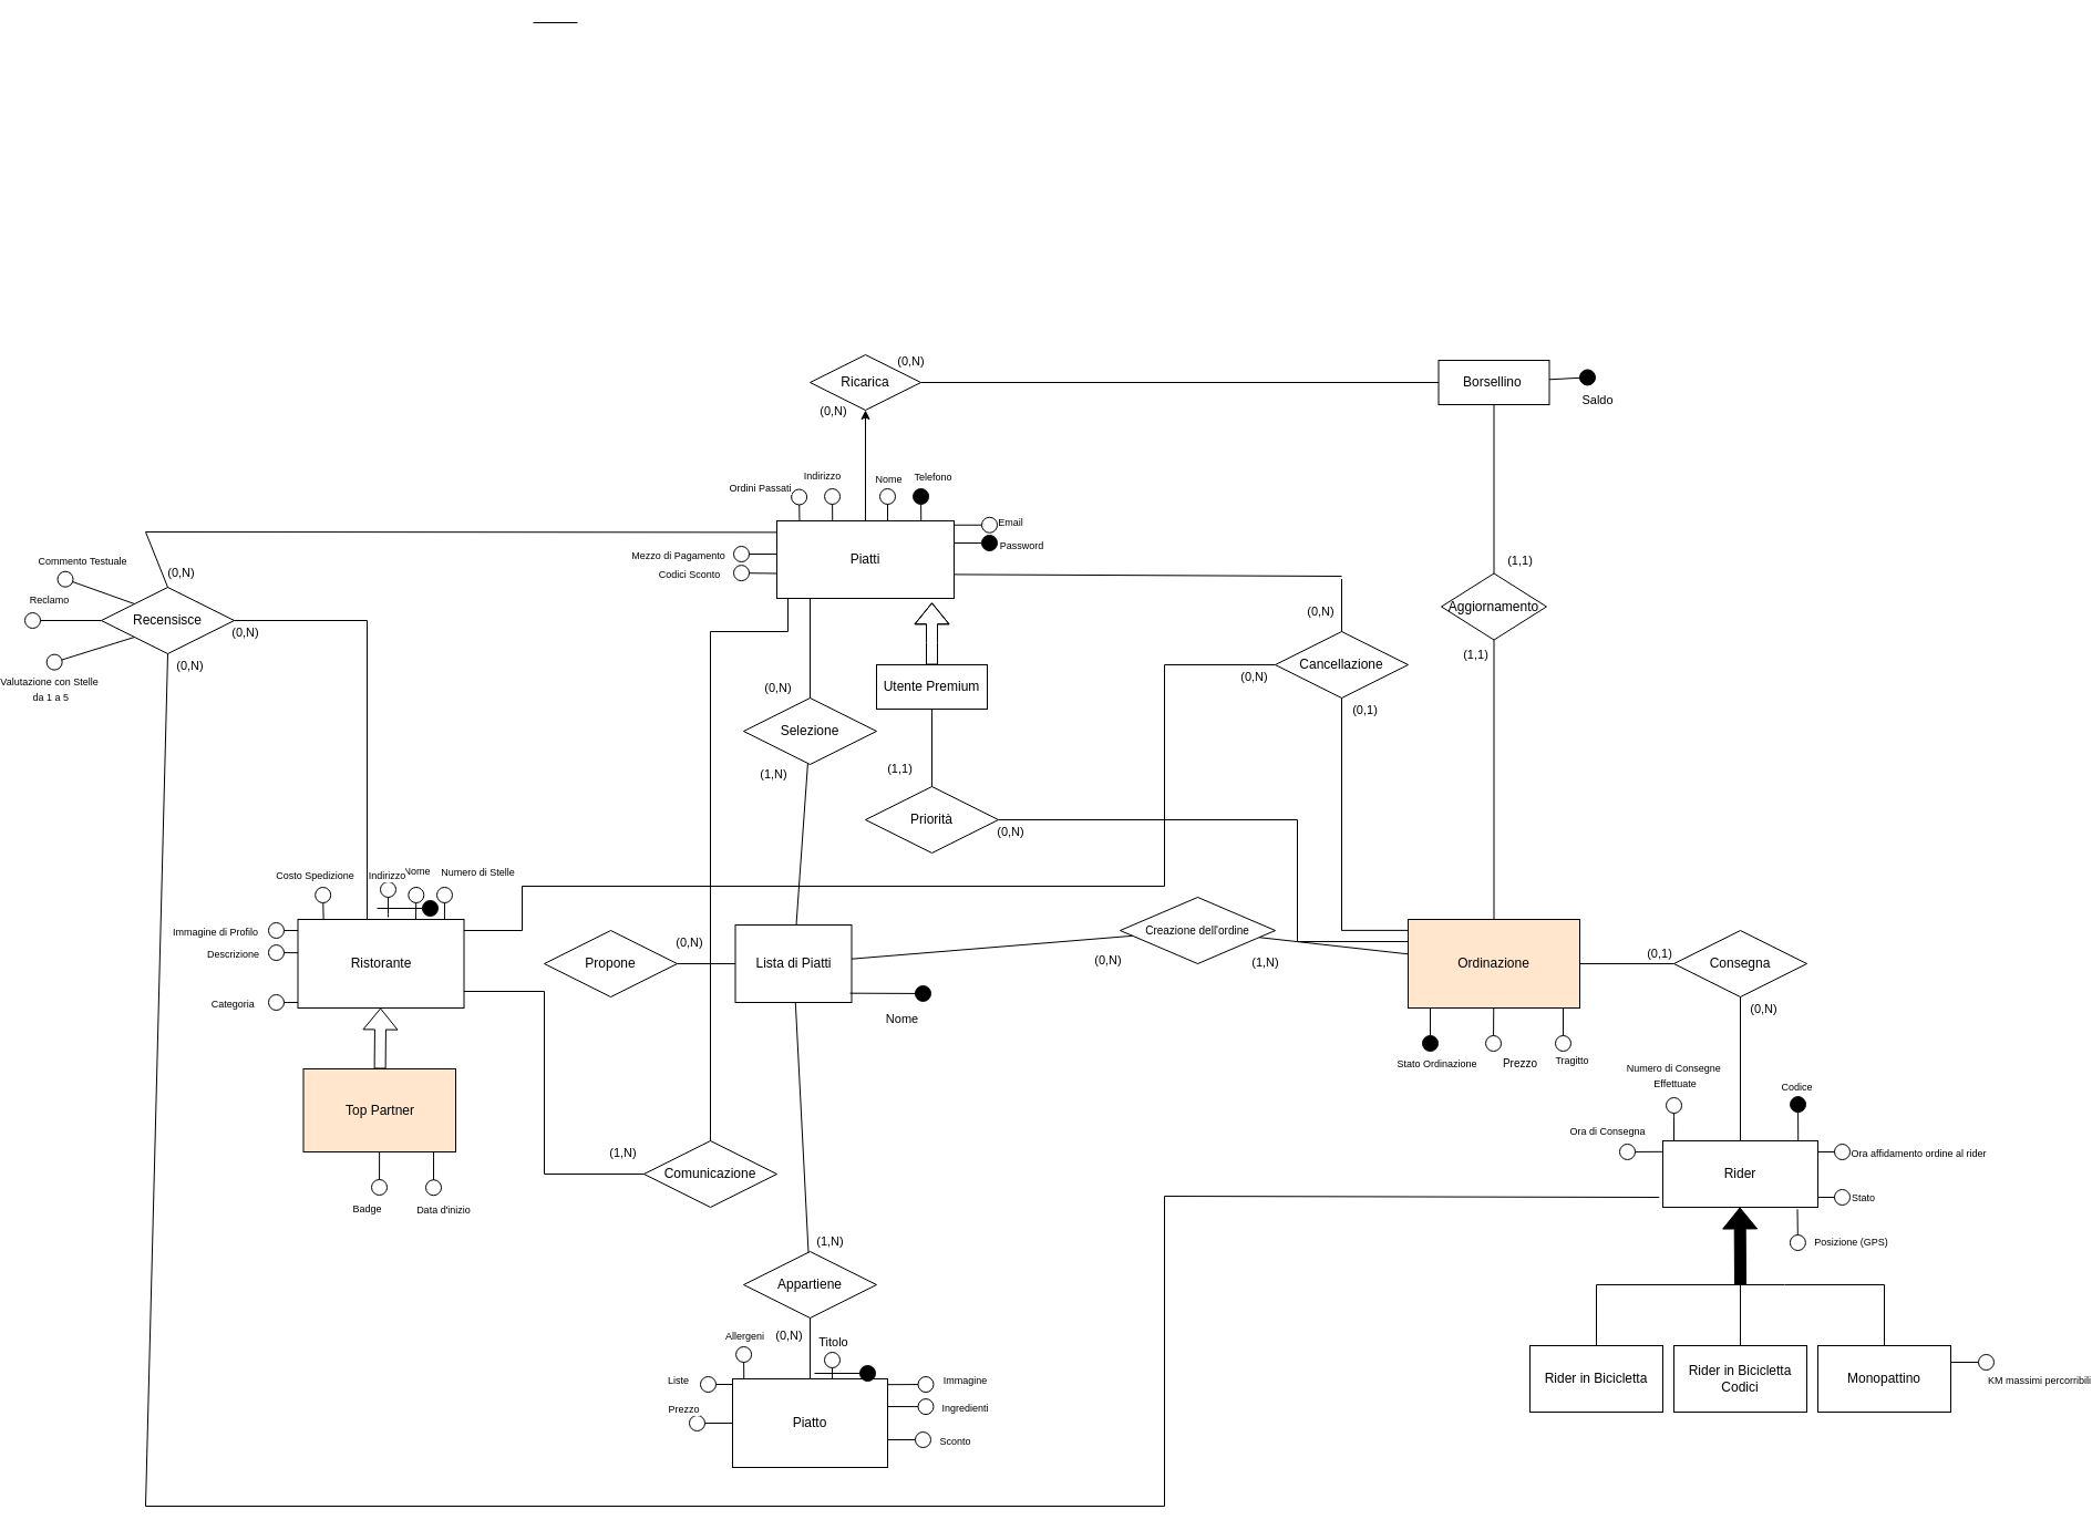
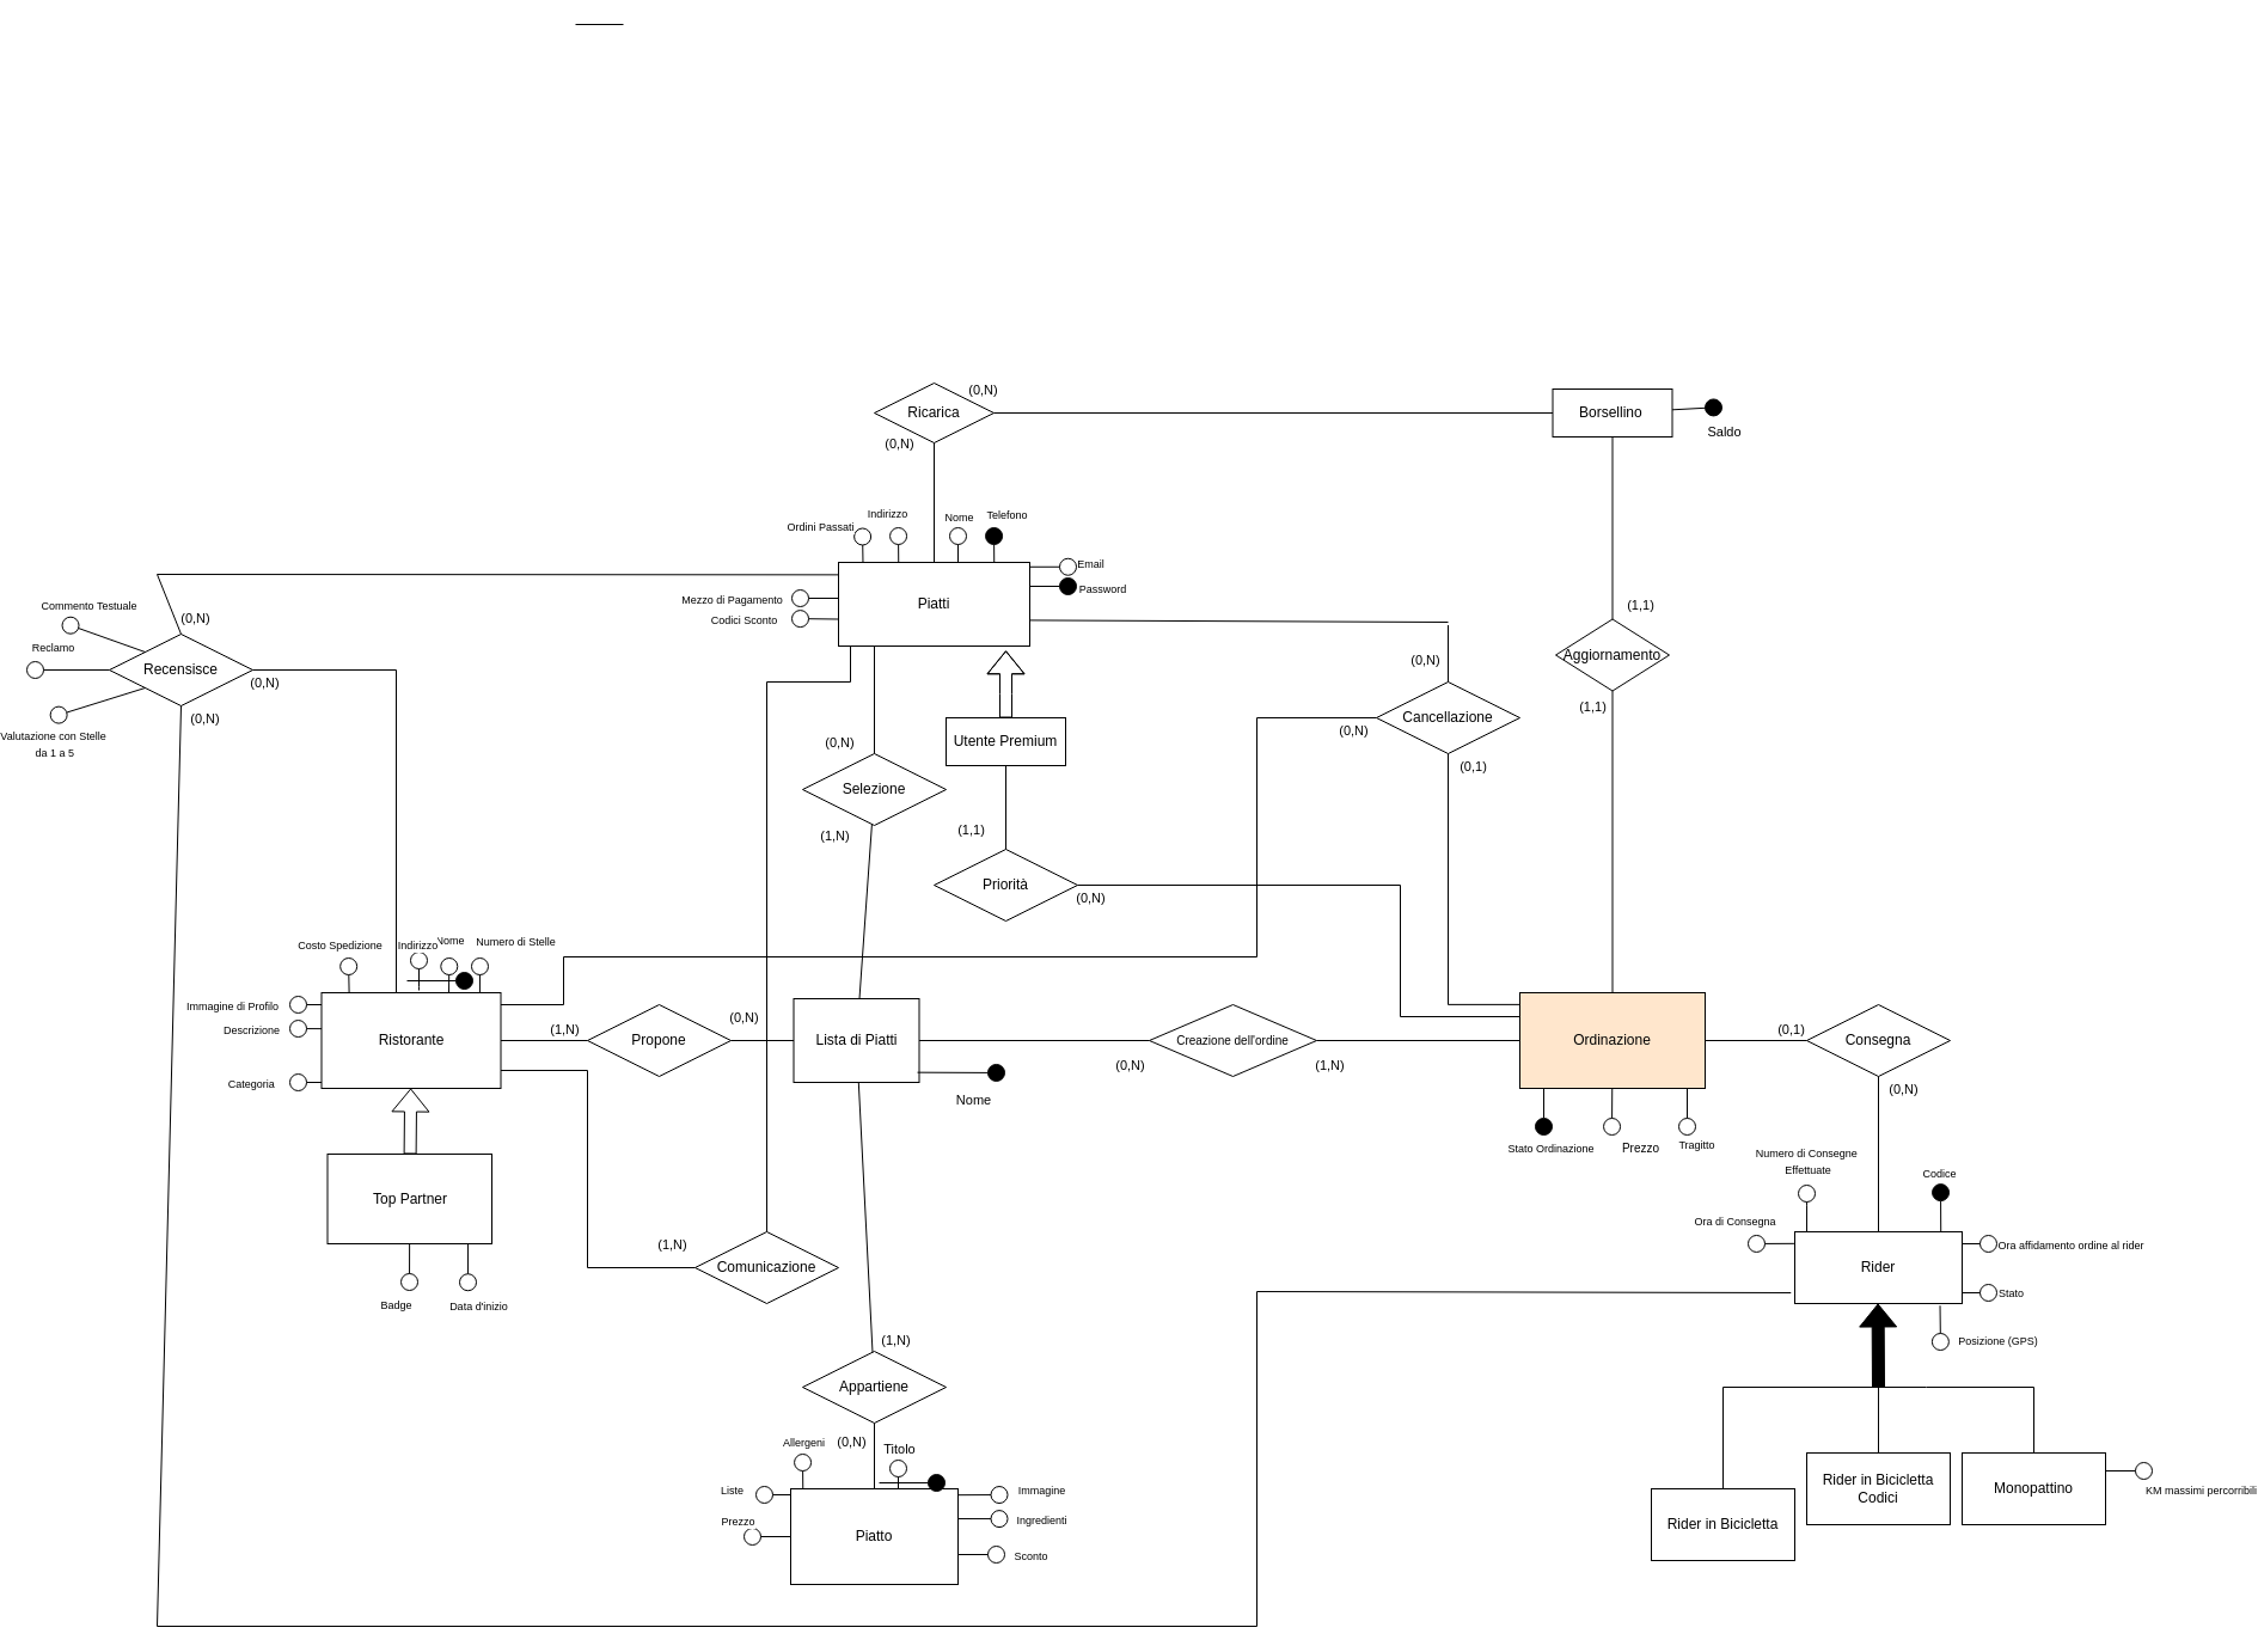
- <mxCell id="69" value="" style="endArrow=classic;html=1;rounded=0;" edge="1" parent="1" source="2" target="68"><mxGeometry relative="1" as="geometry"><mxPoint x="790" y="600" as="sourcePoint" /><mxPoint x="950" y="600" as="targetPoint" /></mxGeometry></mxCell>
+ <mxCell id="69" value="" style="endArrow=none;html=1;rounded=0;" edge="1" parent="1" source="2" target="68"><mxGeometry relative="1" as="geometry"><mxPoint x="790" y="600" as="sourcePoint" /><mxPoint x="950" y="600" as="targetPoint" /></mxGeometry></mxCell>
- <mxCell id="110" value="&lt;font style=&quot;font-size: 10px;&quot;&gt;Creazione dell'ordine&lt;/font&gt;" style="shape=rhombus;perimeter=rhombusPerimeter;whiteSpace=wrap;html=1;align=center;" vertex="1" parent="1"><mxGeometry x="1010" y="810" width="140" height="60" as="geometry" /></mxCell>
+ <mxCell id="110" value="&lt;font style=&quot;font-size: 10px;&quot;&gt;Creazione dell'ordine&lt;/font&gt;" style="shape=rhombus;perimeter=rhombusPerimeter;whiteSpace=wrap;html=1;align=center;" vertex="1" parent="1"><mxGeometry x="960" y="840" width="140" height="60" as="geometry" /></mxCell>
+ <mxCell id="96" value="" style="endArrow=none;html=1;rounded=0;" edge="1" parent="1" source="13" target="95"><mxGeometry relative="1" as="geometry"><mxPoint x="460" y="730" as="sourcePoint" /><mxPoint x="620" y="730" as="targetPoint" /></mxGeometry></mxCell>
+ <mxCell id="97" value="(1,N)" style="edgeLabel;html=1;align=center;verticalAlign=middle;resizable=0;points=[];" connectable="0" vertex="1" parent="96"><mxGeometry x="0.793" relative="1" as="geometry"><mxPoint x="-12" y="-10" as="offset" /></mxGeometry></mxCell>
- <mxCell id="43" value="Top Partner" style="whiteSpace=wrap;html=1;align=center;fillColor=#ffe6cc;" vertex="1" parent="1"><mxGeometry x="272.5" y="965" width="137.5" height="75" as="geometry" /></mxCell>
+ <mxCell id="43" value="Top Partner" style="whiteSpace=wrap;html=1;align=center;" vertex="1" parent="1"><mxGeometry x="272.5" y="965" width="137.5" height="75" as="geometry" /></mxCell>
- <mxCell id="52" value="Rider in Bicicletta" style="rounded=0;whiteSpace=wrap;html=1;" vertex="1" parent="1"><mxGeometry x="1380" y="1215" width="120" height="60" as="geometry" /></mxCell>
+ <mxCell id="52" value="Rider in Bicicletta" style="rounded=0;whiteSpace=wrap;html=1;" vertex="1" parent="1"><mxGeometry x="1380" y="1245" width="120" height="60" as="geometry" /></mxCell>
